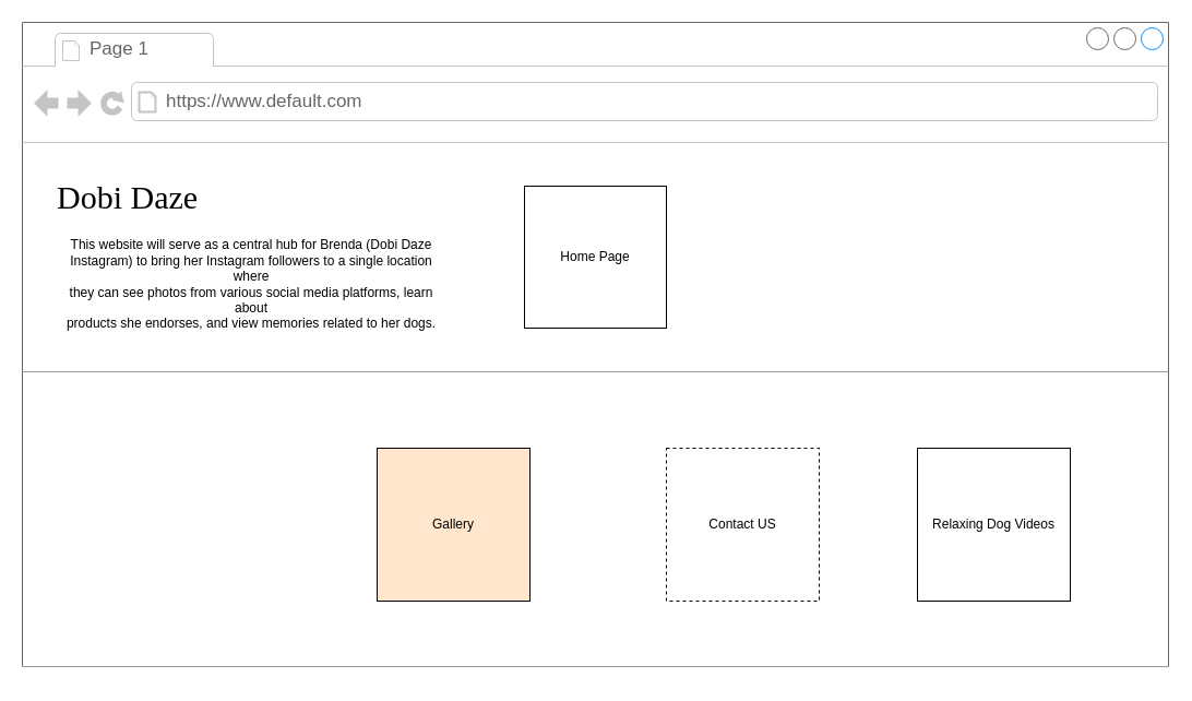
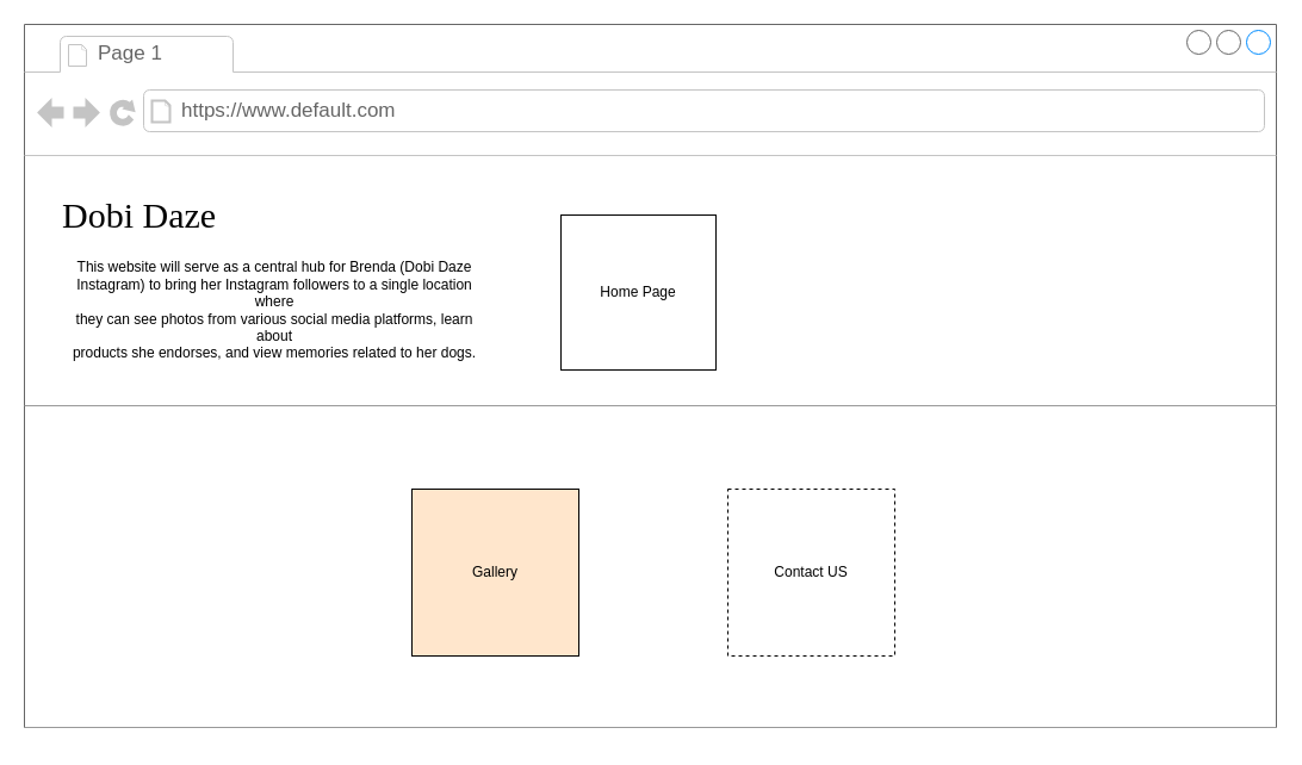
- <mxCell id="8" value="Home Page" style="whiteSpace=wrap;html=1;aspect=fixed;" vertex="1" parent="2"><mxGeometry x="460" y="150" width="130" height="130" as="geometry" /></mxCell>
+ <mxCell id="8" value="Home Page" style="whiteSpace=wrap;html=1;aspect=fixed;" vertex="1" parent="2"><mxGeometry x="450" y="160" width="130" height="130" as="geometry" /></mxCell>
- <mxCell id="11" value="Relaxing Dog Videos" style="whiteSpace=wrap;html=1;aspect=fixed;" vertex="1" parent="2"><mxGeometry x="820" y="390" width="140" height="140" as="geometry" /></mxCell>
